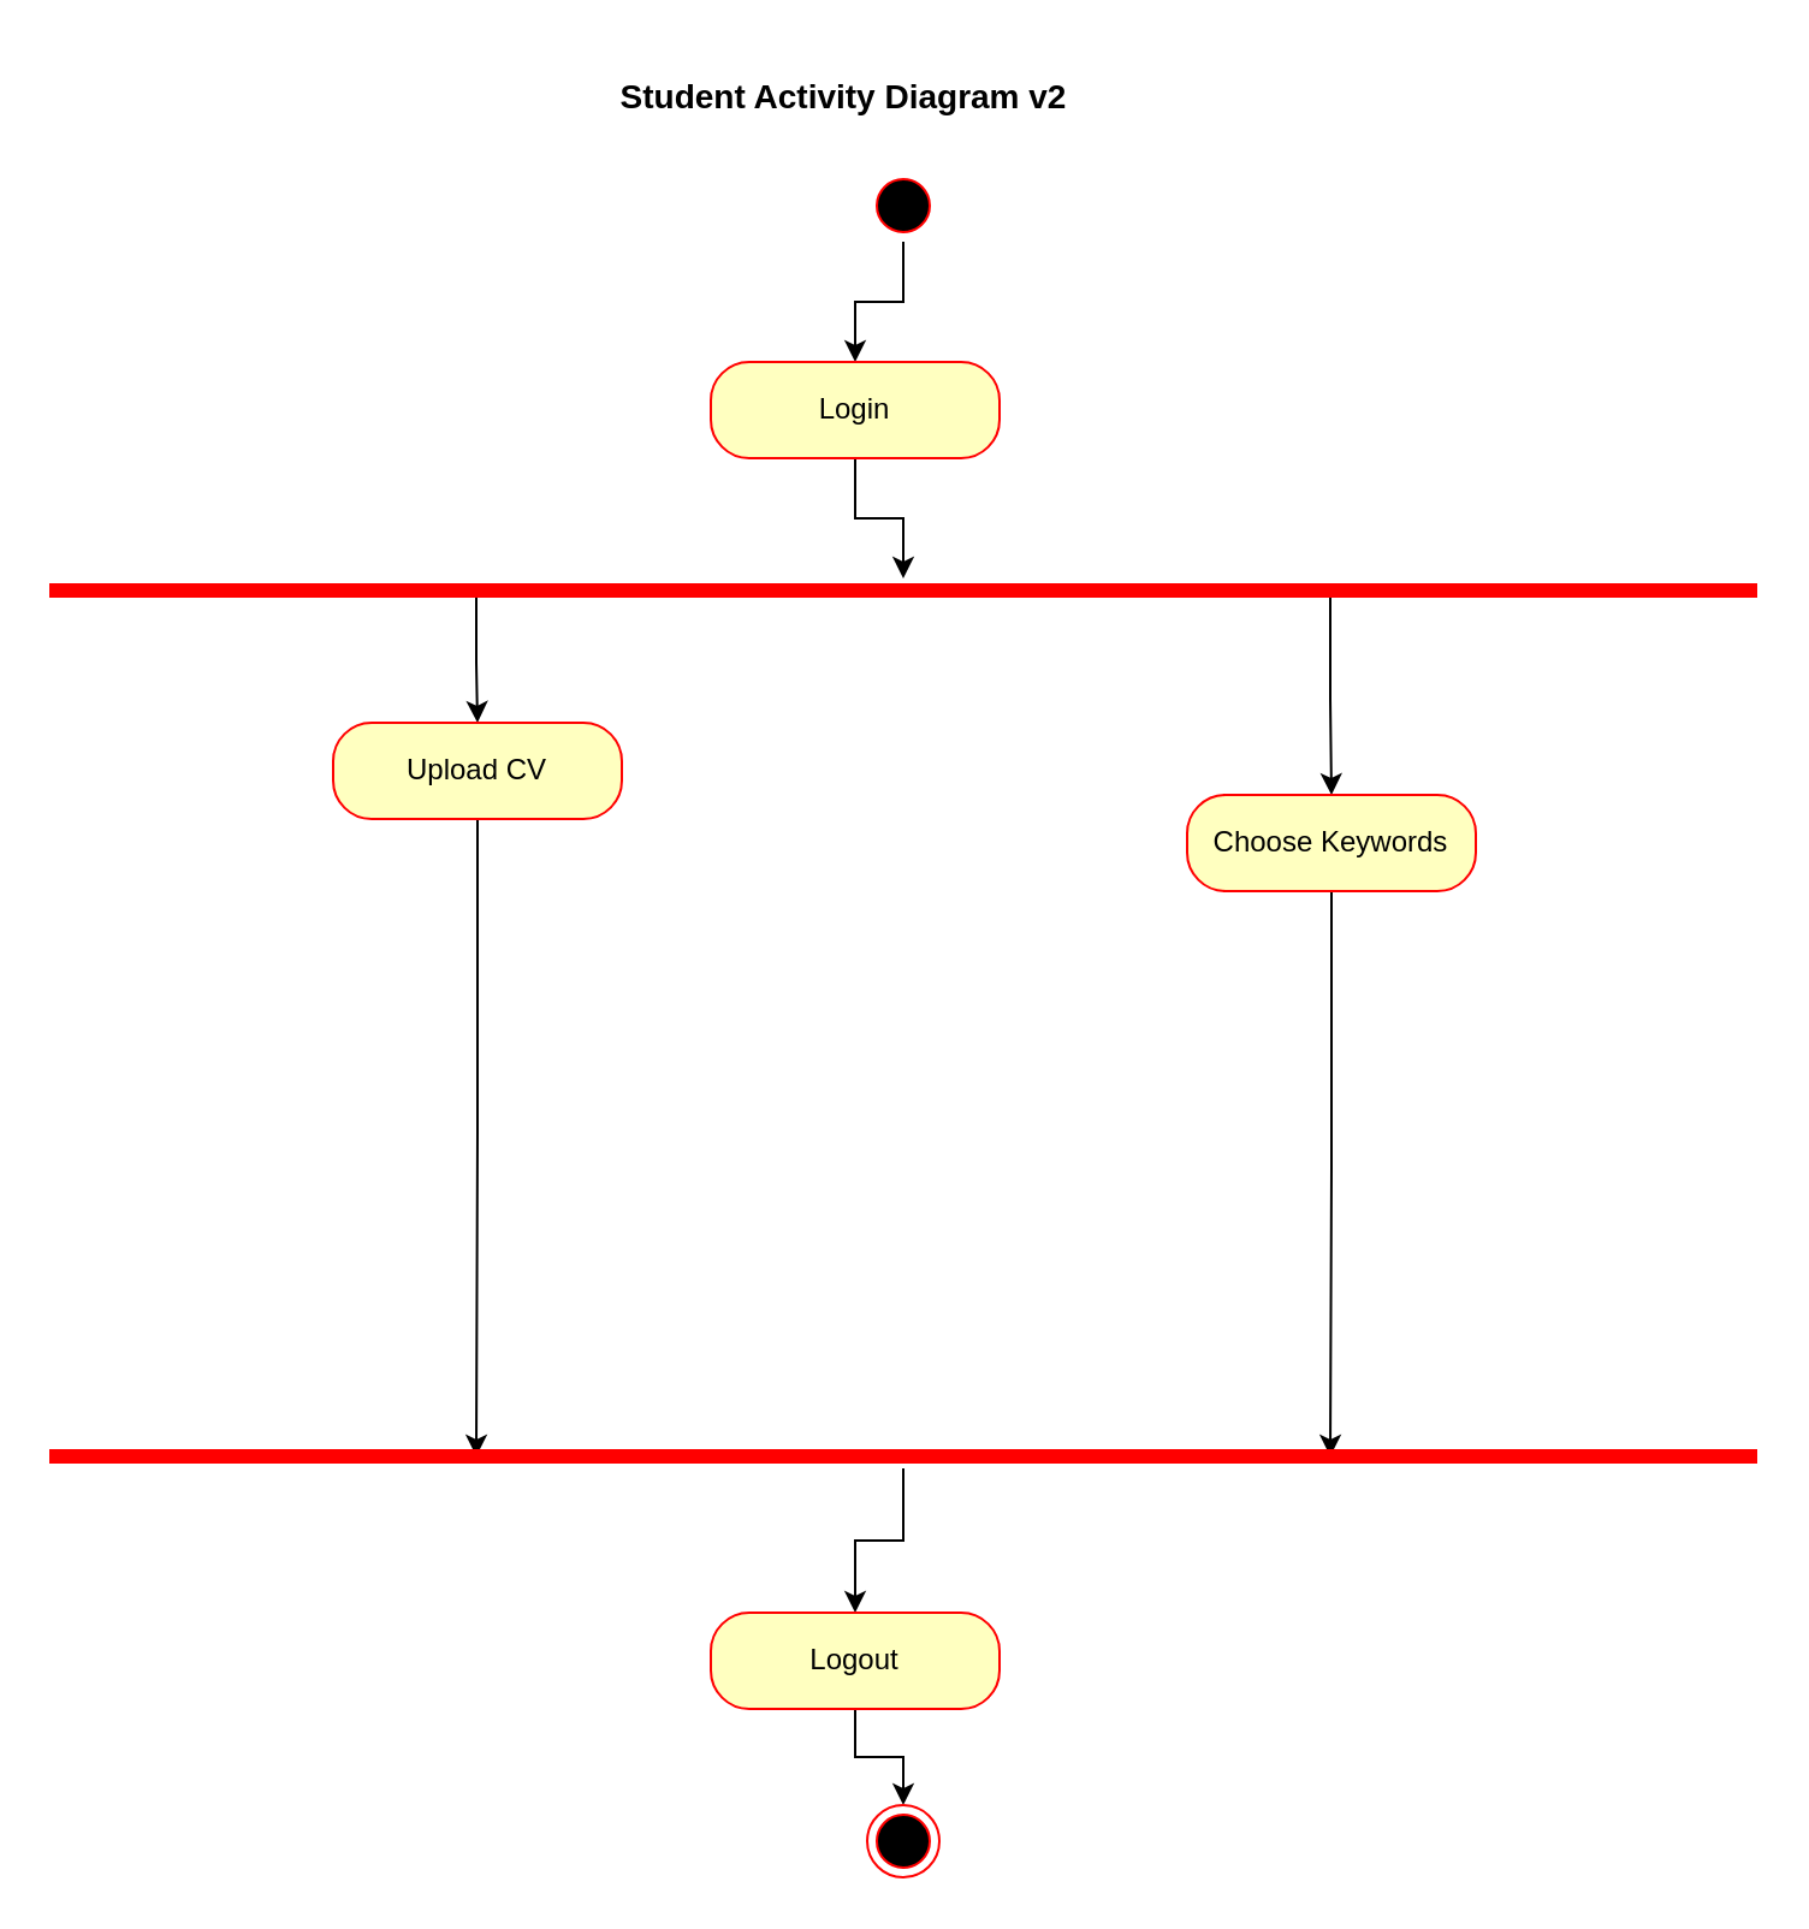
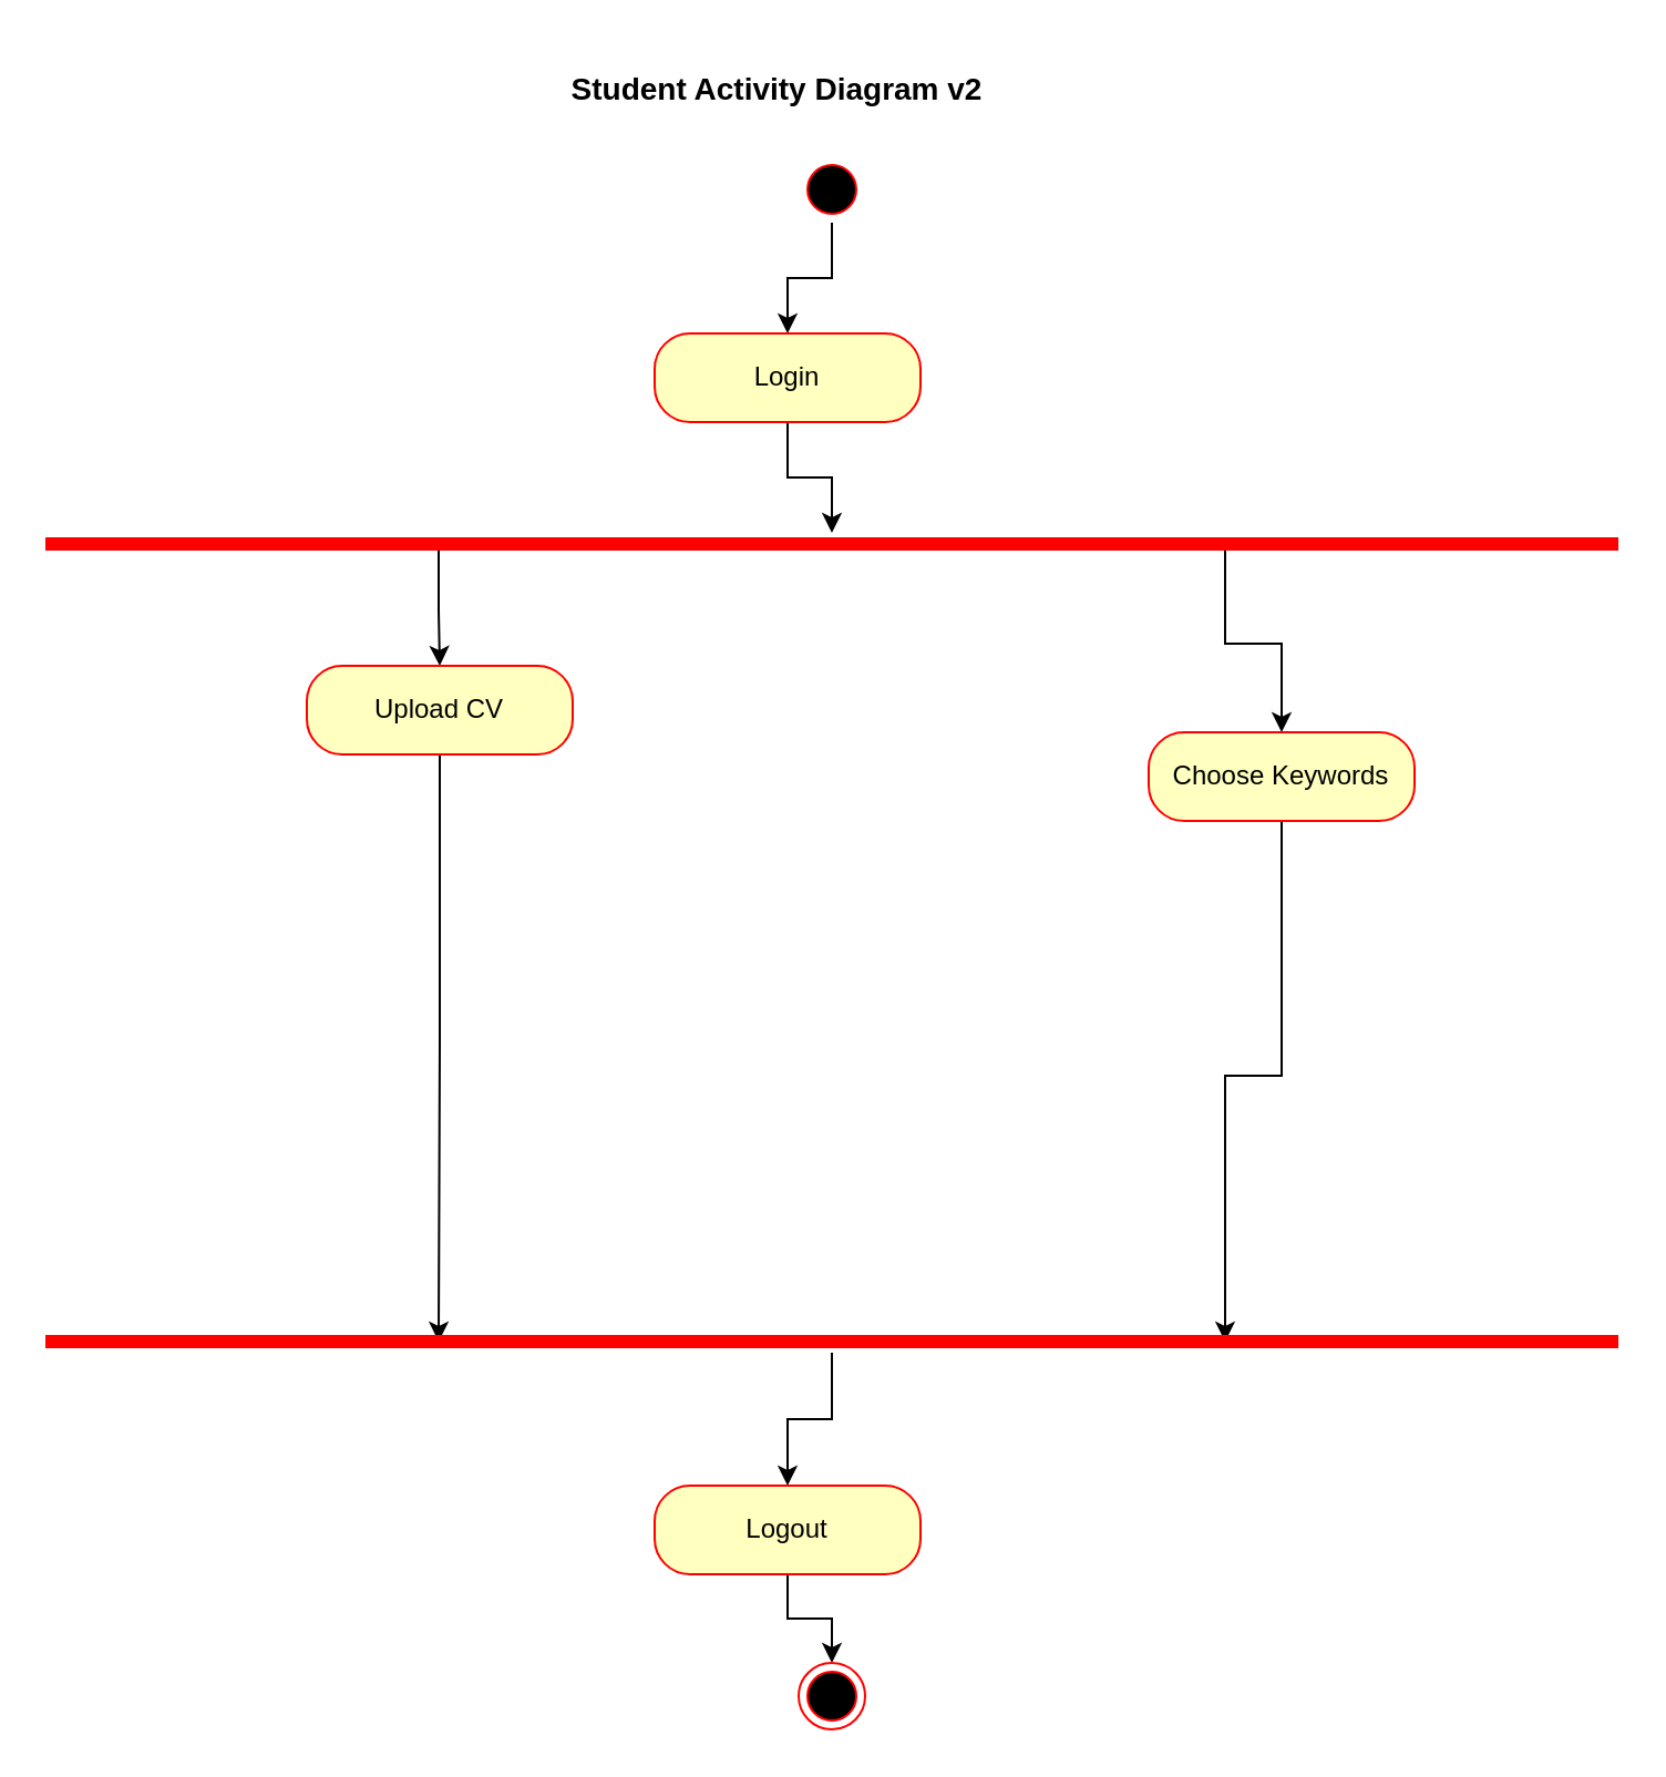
- <mxCell id="13" value="Choose Keywords" style="rounded=1;whiteSpace=wrap;html=1;arcSize=40;fontColor=#000000;fillColor=#ffffc0;strokeColor=#ff0000;" vertex="1" parent="1"><mxGeometry x="493" y="330" width="120" height="40" as="geometry" /></mxCell>
+ <mxCell id="13" value="Choose Keywords" style="rounded=1;whiteSpace=wrap;html=1;arcSize=40;fontColor=#000000;fillColor=#ffffc0;strokeColor=#ff0000;" vertex="1" parent="1"><mxGeometry x="518" y="330" width="120" height="40" as="geometry" /></mxCell>
